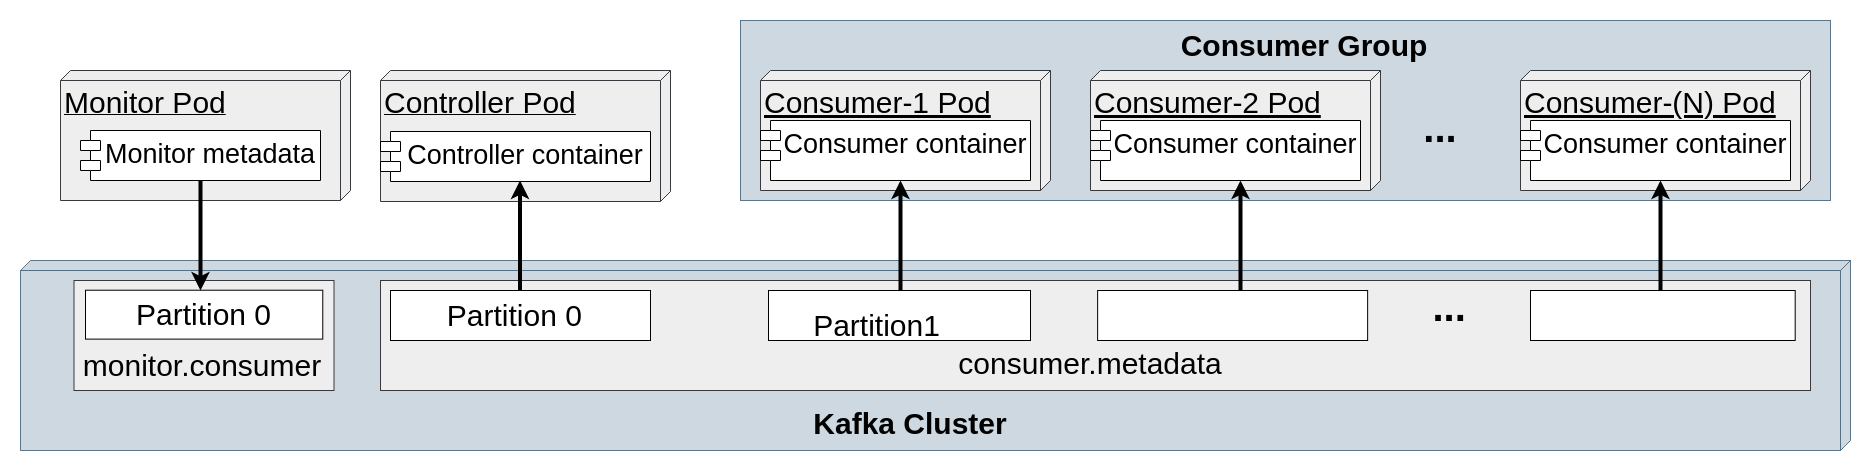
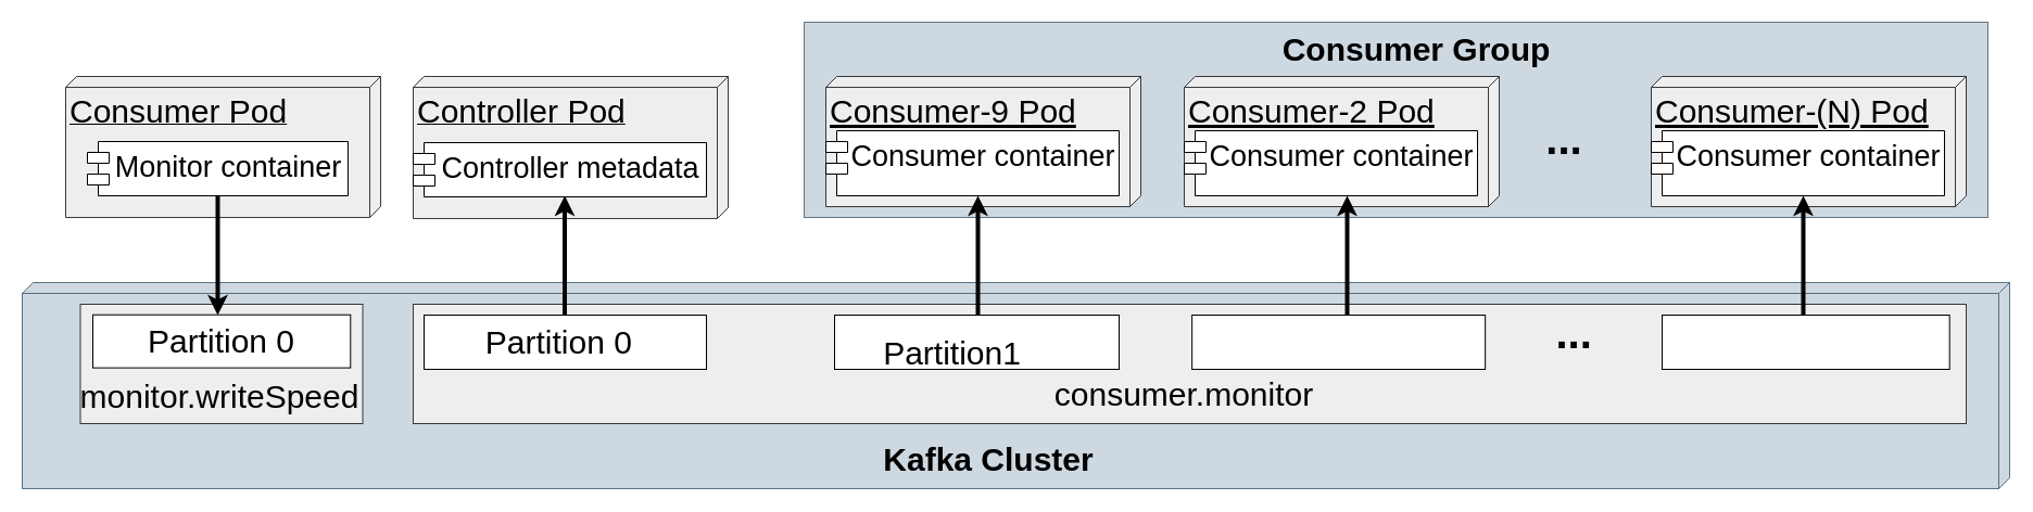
- <mxCell id="17" value="&lt;font style=&quot;font-size: 30px;&quot;&gt;Monitor Pod&lt;/font&gt;" style="verticalAlign=top;align=left;spacingTop=8;spacingLeft=2;spacingRight=12;shape=cube;size=10;direction=south;fontStyle=4;html=1;fillColor=#eeeeee;strokeColor=#36393d;" parent="16" vertex="1"><mxGeometry x="60" y="70" width="290" height="130" as="geometry" /></mxCell>
+ <mxCell id="17" value="&lt;font style=&quot;font-size: 30px;&quot;&gt;Consumer Pod&lt;/font&gt;" style="verticalAlign=top;align=left;spacingTop=8;spacingLeft=2;spacingRight=12;shape=cube;size=10;direction=south;fontStyle=4;html=1;fillColor=#eeeeee;strokeColor=#36393d;" parent="16" vertex="1"><mxGeometry x="60" y="70" width="290" height="130" as="geometry" /></mxCell>
- <mxCell id="5" value="&lt;font style=&quot;font-size: 30px;&quot;&gt;Consumer-1 Pod&lt;/font&gt;" style="verticalAlign=top;align=left;spacingTop=8;spacingLeft=2;spacingRight=12;shape=cube;size=10;direction=south;fontStyle=4;html=1;fillColor=#eeeeee;strokeColor=#36393d;fontSize=30;" parent="3" vertex="1"><mxGeometry width="290" height="120" as="geometry" /></mxCell>
+ <mxCell id="5" value="&lt;font style=&quot;font-size: 30px;&quot;&gt;Consumer-9 Pod&lt;/font&gt;" style="verticalAlign=top;align=left;spacingTop=8;spacingLeft=2;spacingRight=12;shape=cube;size=10;direction=south;fontStyle=4;html=1;fillColor=#eeeeee;strokeColor=#36393d;fontSize=30;" parent="3" vertex="1"><mxGeometry width="290" height="120" as="geometry" /></mxCell>
- <mxCell id="18" value="Monitor metadata" style="shape=module;align=left;spacingLeft=20;align=center;verticalAlign=top;fontSize=27;" parent="16" vertex="1"><mxGeometry x="80" y="130" width="240" height="50" as="geometry" /></mxCell>
+ <mxCell id="18" value="Monitor container" style="shape=module;align=left;spacingLeft=20;align=center;verticalAlign=top;fontSize=27;" parent="16" vertex="1"><mxGeometry x="80" y="130" width="240" height="50" as="geometry" /></mxCell>
- <mxCell id="15" value="Controller container" style="shape=module;align=left;spacingLeft=20;align=center;verticalAlign=top;fontSize=27;" parent="13" vertex="1"><mxGeometry x="380" y="131" width="270" height="50" as="geometry" /></mxCell>
+ <mxCell id="15" value="Controller metadata" style="shape=module;align=left;spacingLeft=20;align=center;verticalAlign=top;fontSize=27;" parent="13" vertex="1"><mxGeometry x="380" y="131" width="270" height="50" as="geometry" /></mxCell>
- <mxCell id="28" value="&lt;font style=&quot;font-size: 30px;&quot;&gt;consumer.metadata&lt;/font&gt;" style="text;html=1;strokeColor=none;fillColor=none;align=center;verticalAlign=middle;whiteSpace=wrap;rounded=0;fontSize=30;" parent="19" vertex="1"><mxGeometry x="959.059" y="340" width="262.298" height="46.73" as="geometry" /></mxCell>
+ <mxCell id="28" value="&lt;font style=&quot;font-size: 30px;&quot;&gt;consumer.monitor&lt;/font&gt;" style="text;html=1;strokeColor=none;fillColor=none;align=center;verticalAlign=middle;whiteSpace=wrap;rounded=0;fontSize=30;" parent="19" vertex="1"><mxGeometry x="959.059" y="340" width="262.298" height="46.73" as="geometry" /></mxCell>
- <mxCell id="23" value="&lt;font style=&quot;font-size: 30px;&quot;&gt;monitor.consumer&lt;/font&gt;" style="text;html=1;strokeColor=none;fillColor=none;align=center;verticalAlign=middle;whiteSpace=wrap;rounded=0;fontSize=30;" parent="21" vertex="1"><mxGeometry x="21.67" y="69" width="226.15" height="31.73" as="geometry" /></mxCell>
+ <mxCell id="23" value="&lt;font style=&quot;font-size: 30px;&quot;&gt;monitor.writeSpeed&lt;/font&gt;" style="text;html=1;strokeColor=none;fillColor=none;align=center;verticalAlign=middle;whiteSpace=wrap;rounded=0;fontSize=30;" parent="21" vertex="1"><mxGeometry x="21.67" y="69" width="226.15" height="31.73" as="geometry" /></mxCell>
